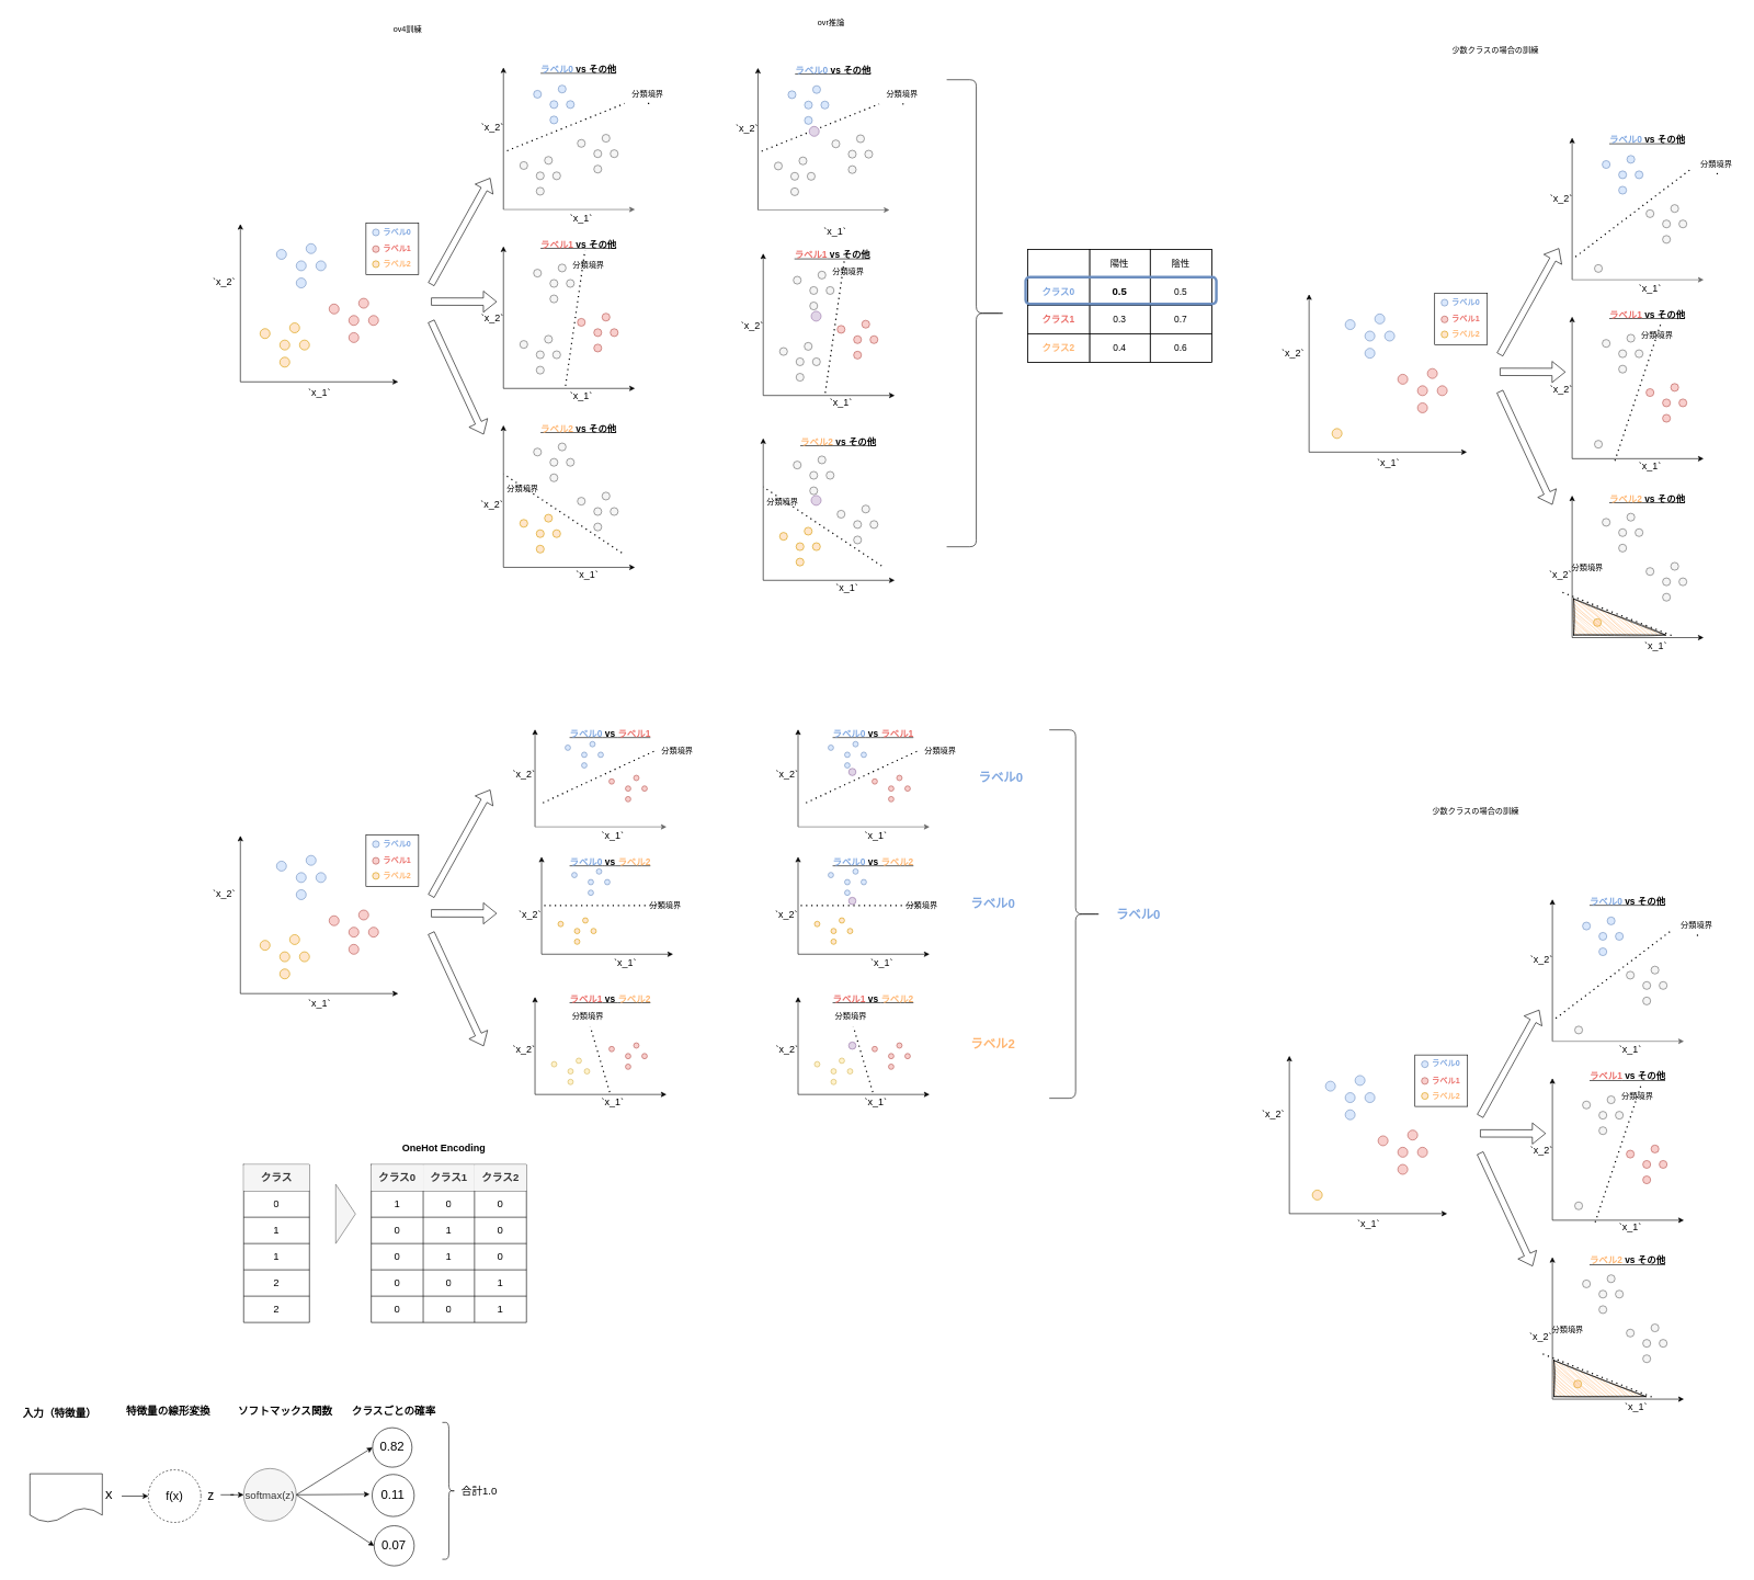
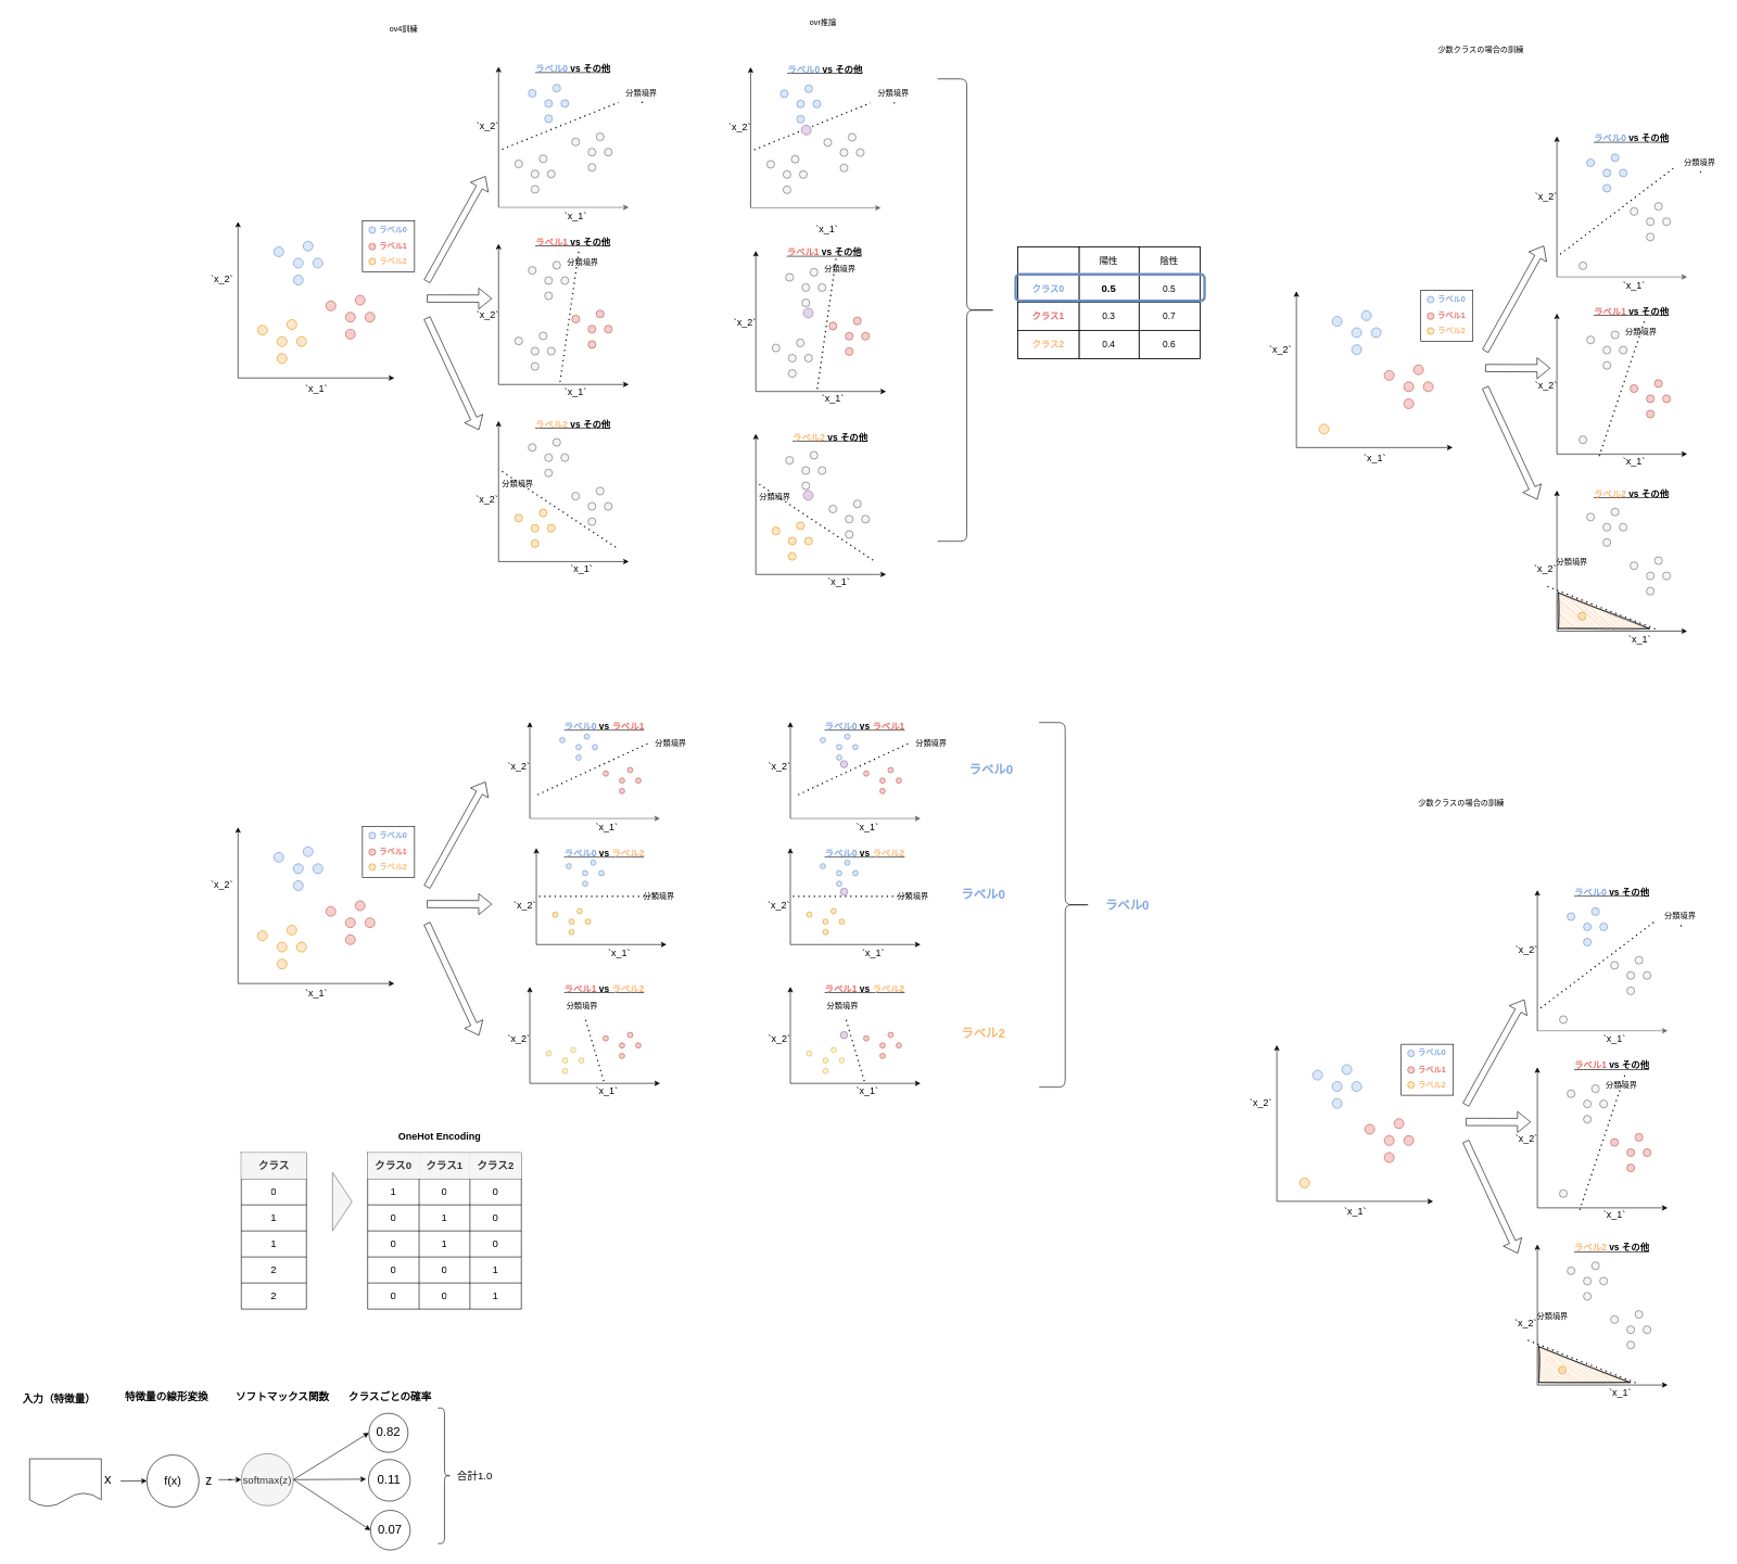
- <mxCell id="377" value="f(x)" style="ellipse;whiteSpace=wrap;html=1;aspect=fixed;fontSize=18;dashed=1;" parent="1" vertex="1"><mxGeometry x="225" y="2234" width="80" height="80" as="geometry" /></mxCell>
+ <mxCell id="377" value="f(x)" style="ellipse;whiteSpace=wrap;html=1;aspect=fixed;fontSize=18;" parent="1" vertex="1"><mxGeometry x="225" y="2234" width="80" height="80" as="geometry" /></mxCell>
